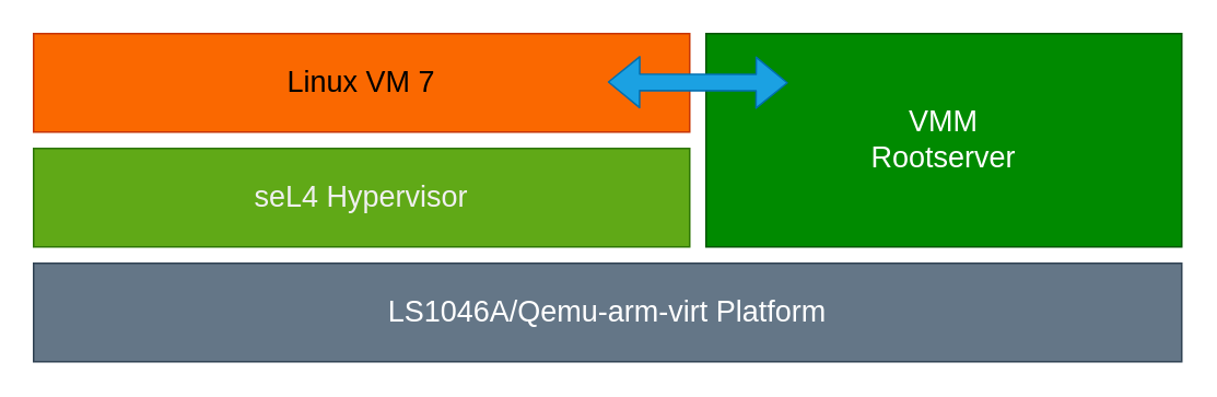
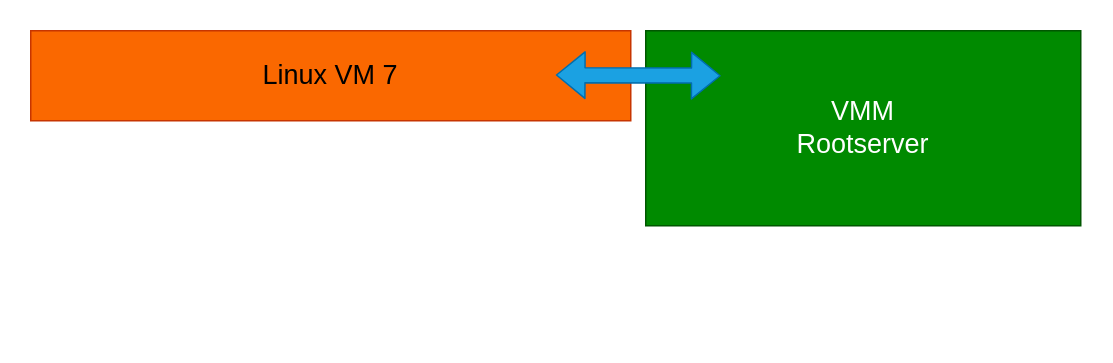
- <mxCell id="2" value="&lt;span style=&quot;color: rgb(240, 240, 240); font-size: 18px;&quot;&gt;seL4 Hypervisor&lt;/span&gt;" style="rounded=0;whiteSpace=wrap;html=1;fillColor=#60a917;fontColor=#ffffff;strokeColor=#2D7600;" vertex="1" parent="1"><mxGeometry x="20" y="90" width="400" height="60" as="geometry" /></mxCell>
- <mxCell id="3" value="&lt;font style=&quot;font-size: 18px;&quot;&gt;LS1046A/Qemu-arm-virt Platform&lt;/font&gt;" style="rounded=0;whiteSpace=wrap;html=1;fillColor=#647687;fontColor=#ffffff;strokeColor=#314354;" vertex="1" parent="1"><mxGeometry x="20" y="160" width="700" height="60" as="geometry" /></mxCell>
